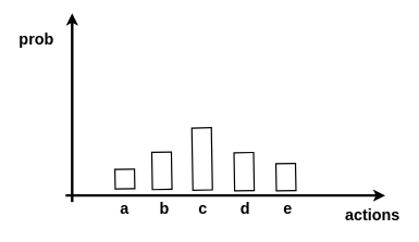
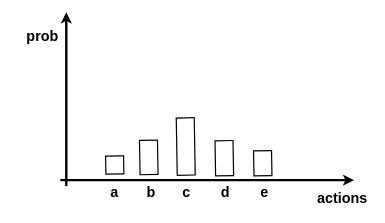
- <mxCell id="14" value="prob" style="text;strokeColor=none;fillColor=none;html=1;fontSize=24;fontStyle=1;verticalAlign=middle;align=center;strokeWidth=2;" vertex="1" parent="1"><mxGeometry x="5" y="40" width="100" height="40" as="geometry" /></mxCell>
+ <mxCell id="14" value="prob" style="text;strokeColor=none;fillColor=none;html=1;fontSize=24;fontStyle=1;verticalAlign=middle;align=center;strokeWidth=2;" vertex="1" parent="1"><mxGeometry x="20" y="40" width="100" height="40" as="geometry" /></mxCell>
